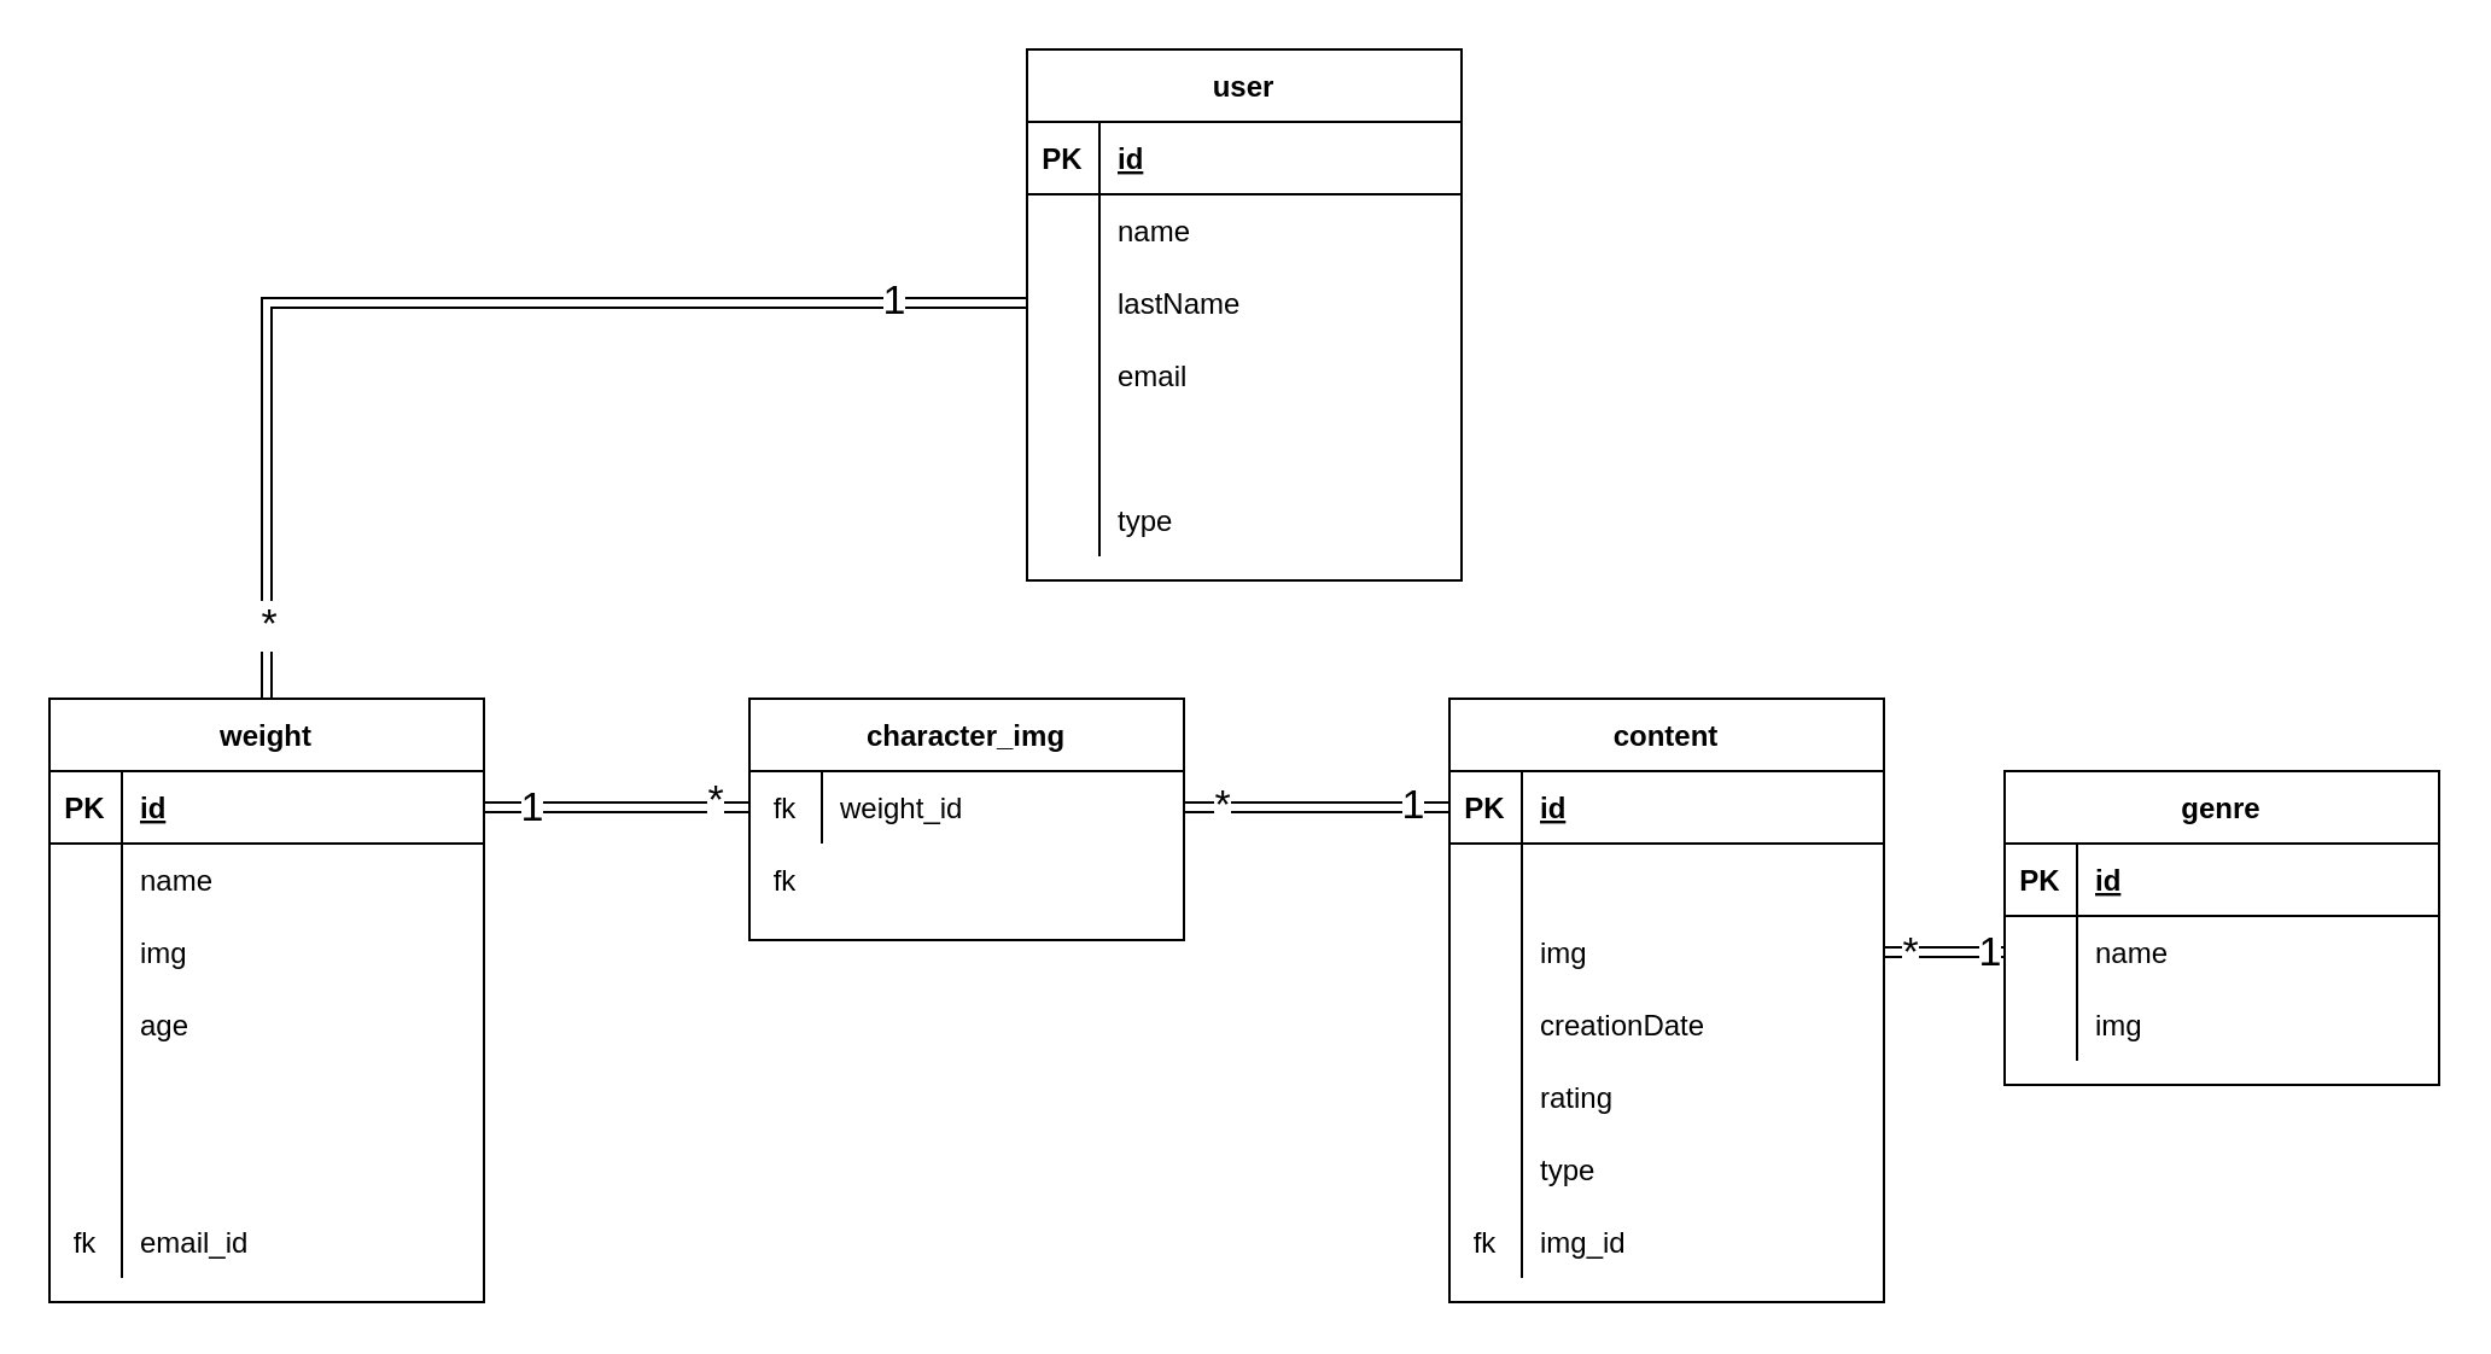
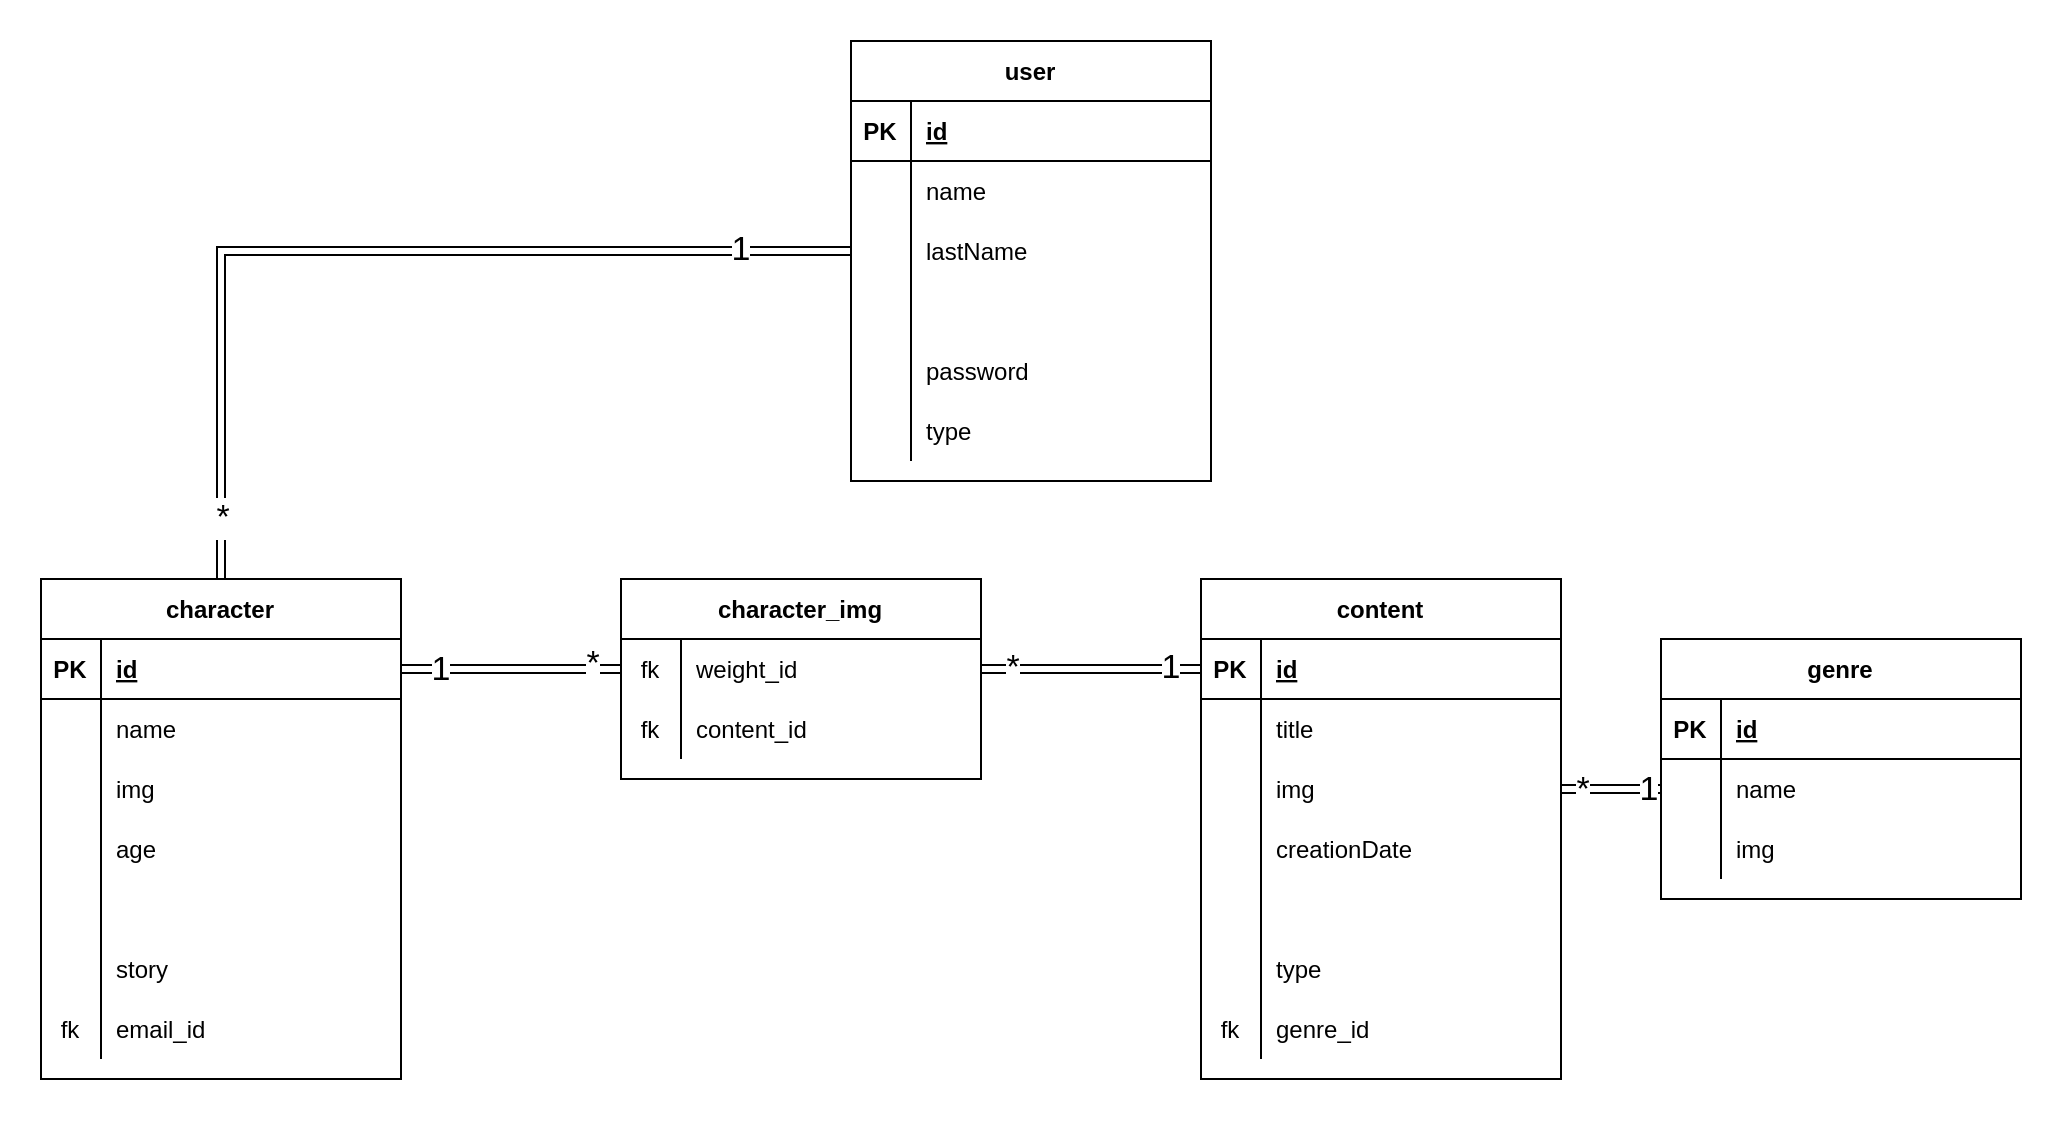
- <mxCell id="83" value="email" style="shape=partialRectangle;connectable=0;fillColor=none;top=0;left=0;bottom=0;right=0;align=left;spacingLeft=6;overflow=hidden;" vertex="1" parent="81"><mxGeometry x="30" width="150" height="30" as="geometry"><mxRectangle width="150" height="30" as="alternateBounds" /></mxGeometry></mxCell>
+ <mxCell id="86" value="password" style="shape=partialRectangle;connectable=0;fillColor=none;top=0;left=0;bottom=0;right=0;align=left;spacingLeft=6;overflow=hidden;" vertex="1" parent="84"><mxGeometry x="30" width="150" height="30" as="geometry"><mxRectangle width="150" height="30" as="alternateBounds" /></mxGeometry></mxCell>
- <mxCell id="2" value="weight" style="shape=table;startSize=30;container=1;collapsible=1;childLayout=tableLayout;fixedRows=1;rowLines=0;fontStyle=1;align=center;resizeLast=1;comic=0;" parent="1" vertex="1"><mxGeometry x="20" y="289" width="180" height="250" as="geometry" /></mxCell>
+ <mxCell id="2" value="character" style="shape=table;startSize=30;container=1;collapsible=1;childLayout=tableLayout;fixedRows=1;rowLines=0;fontStyle=1;align=center;resizeLast=1;comic=0;" parent="1" vertex="1"><mxGeometry x="20" y="289" width="180" height="250" as="geometry" /></mxCell>
+ <mxCell id="64" value="content_id" style="shape=partialRectangle;connectable=0;fillColor=none;top=0;left=0;bottom=0;right=0;align=left;spacingLeft=6;overflow=hidden;" parent="62" vertex="1"><mxGeometry x="30" width="150" height="30" as="geometry"><mxRectangle width="150" height="30" as="alternateBounds" /></mxGeometry></mxCell>
+ <mxCell id="29" value="title" style="shape=partialRectangle;connectable=0;fillColor=none;top=0;left=0;bottom=0;right=0;align=left;spacingLeft=6;overflow=hidden;" parent="27" vertex="1"><mxGeometry x="30" width="150" height="30" as="geometry"><mxRectangle width="150" height="30" as="alternateBounds" /></mxGeometry></mxCell>
- <mxCell id="38" value="rating" style="shape=partialRectangle;connectable=0;fillColor=none;top=0;left=0;bottom=0;right=0;align=left;spacingLeft=6;overflow=hidden;" parent="36" vertex="1"><mxGeometry x="30" width="150" height="30" as="geometry"><mxRectangle width="150" height="30" as="alternateBounds" /></mxGeometry></mxCell>
+ <mxCell id="19" value="story" style="shape=partialRectangle;connectable=0;fillColor=none;top=0;left=0;bottom=0;right=0;align=left;spacingLeft=6;overflow=hidden;" parent="17" vertex="1"><mxGeometry x="30" width="150" height="30" as="geometry"><mxRectangle width="150" height="30" as="alternateBounds" /></mxGeometry></mxCell>
- <mxCell id="44" value="img_id" style="shape=partialRectangle;connectable=0;fillColor=none;top=0;left=0;bottom=0;right=0;align=left;spacingLeft=6;overflow=hidden;" parent="42" vertex="1"><mxGeometry x="30" width="150" height="30" as="geometry"><mxRectangle width="150" height="30" as="alternateBounds" /></mxGeometry></mxCell>
+ <mxCell id="44" value="genre_id" style="shape=partialRectangle;connectable=0;fillColor=none;top=0;left=0;bottom=0;right=0;align=left;spacingLeft=6;overflow=hidden;" parent="42" vertex="1"><mxGeometry x="30" width="150" height="30" as="geometry"><mxRectangle width="150" height="30" as="alternateBounds" /></mxGeometry></mxCell>
